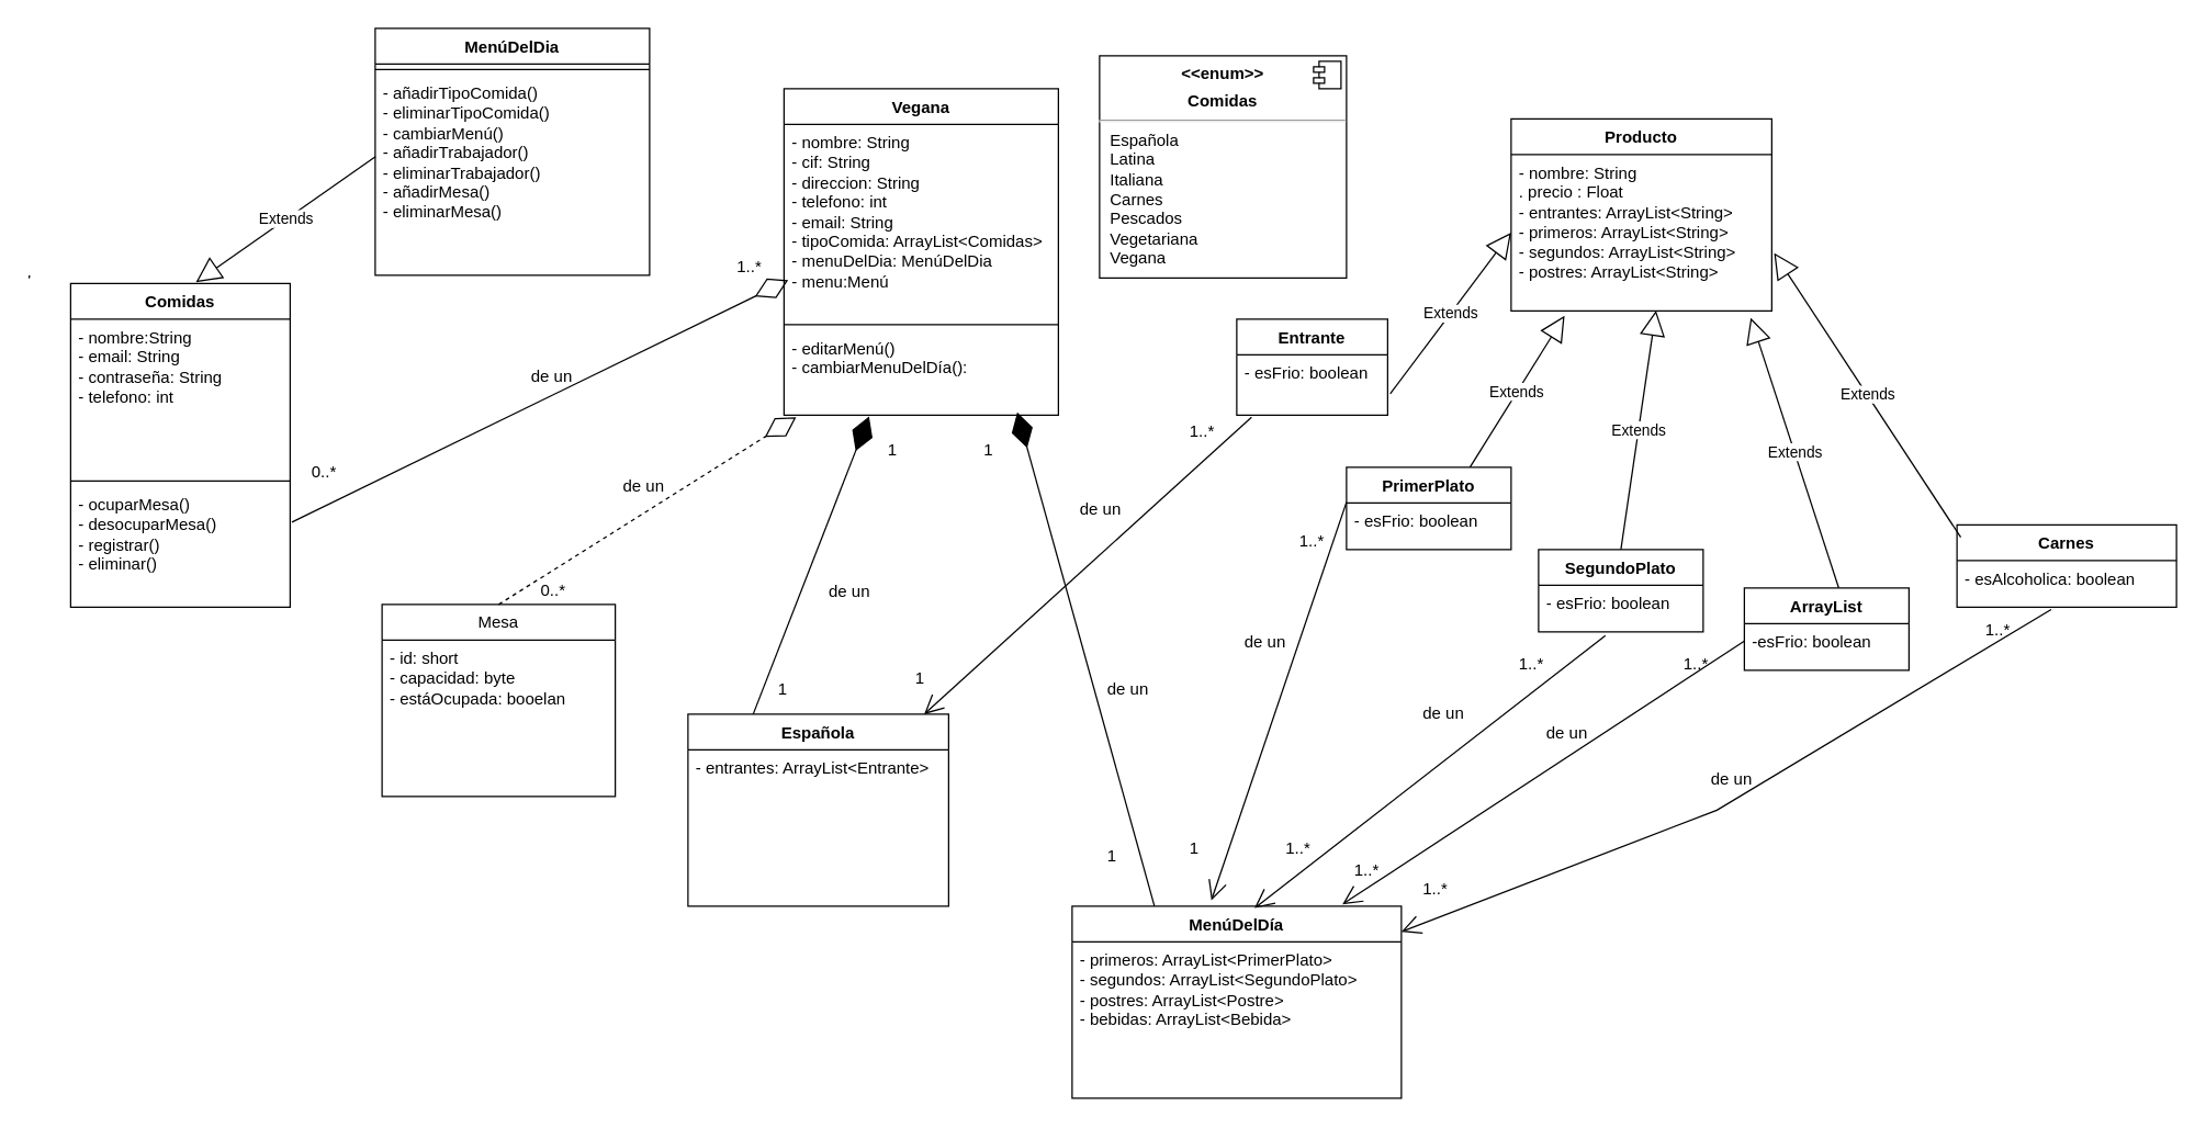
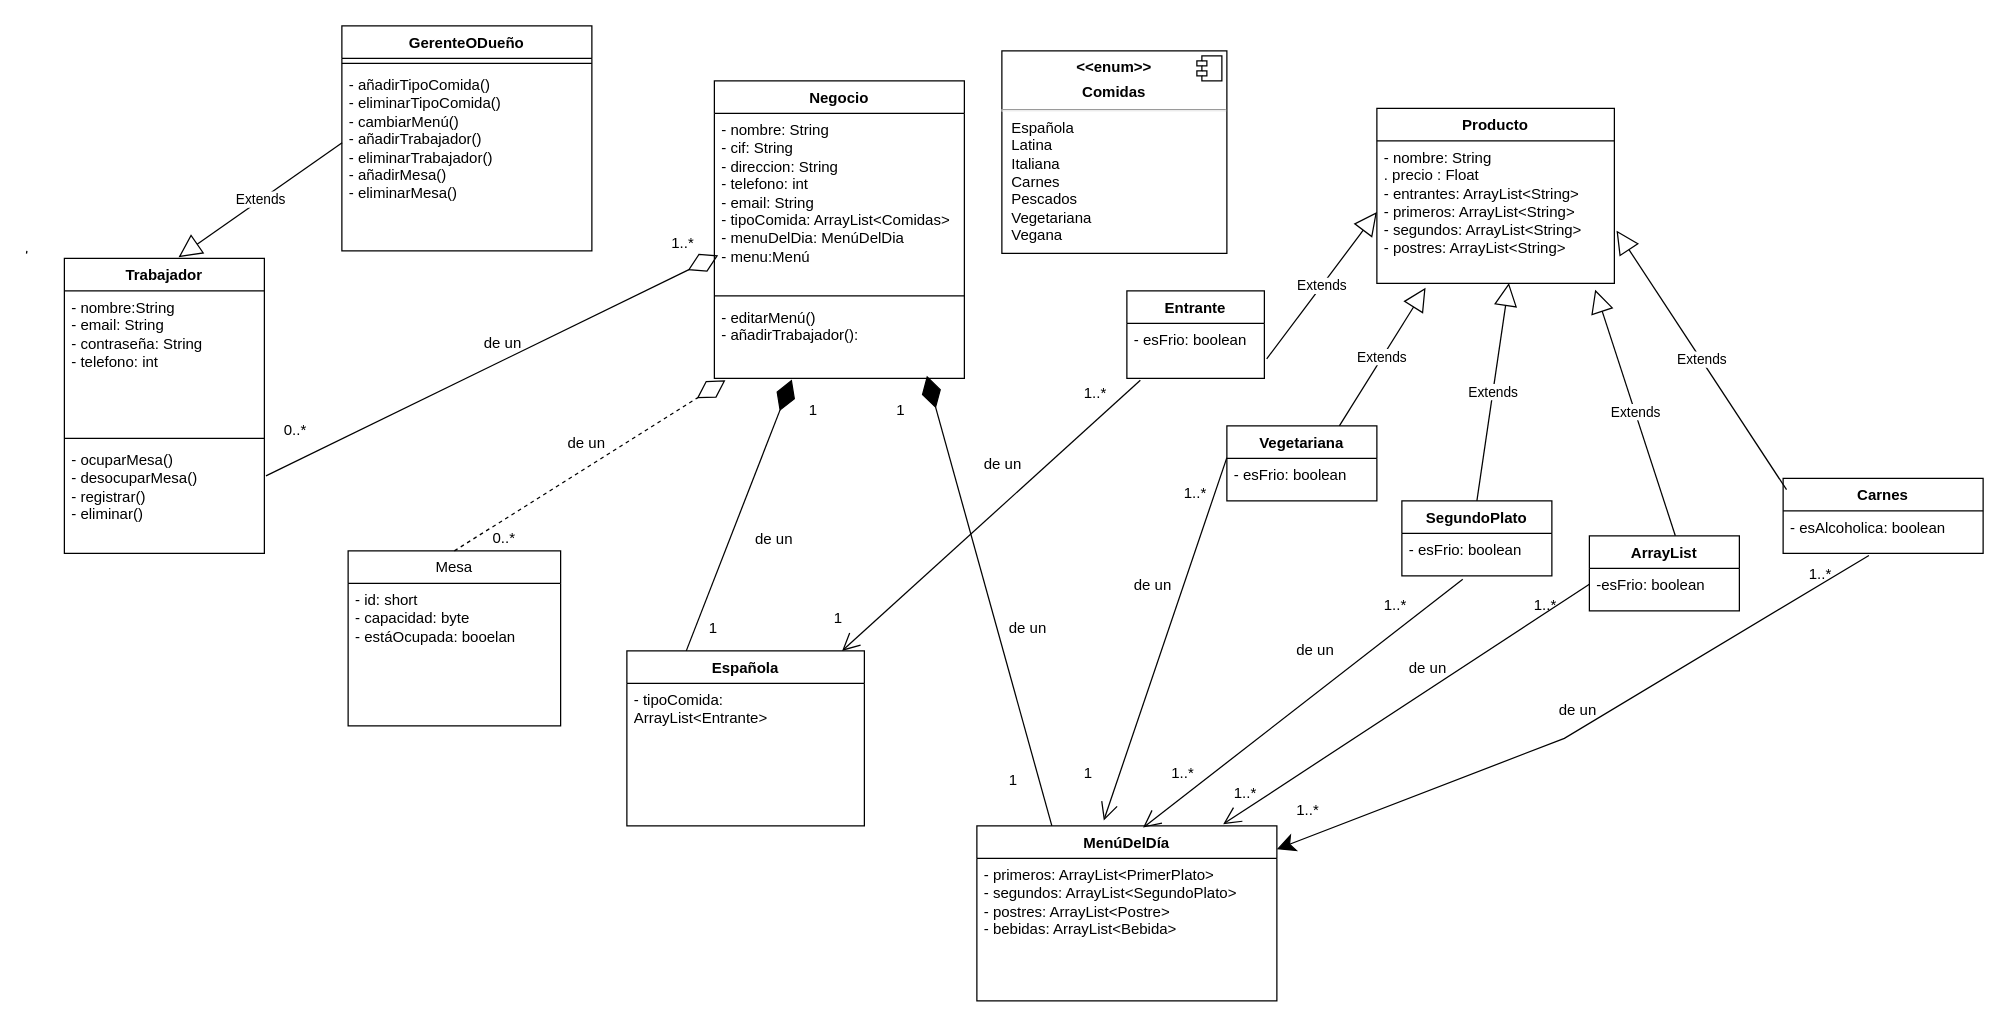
- <mxCell id="41" value="MenúDelDia" style="swimlane;fontStyle=1;align=center;verticalAlign=top;childLayout=stackLayout;horizontal=1;startSize=26;horizontalStack=0;resizeParent=1;resizeParentMax=0;resizeLast=0;collapsible=1;marginBottom=0;whiteSpace=wrap;html=1;" parent="1" vertex="1"><mxGeometry x="273" y="20" width="200" height="180" as="geometry" /></mxCell>
+ <mxCell id="41" value="GerenteODueño" style="swimlane;fontStyle=1;align=center;verticalAlign=top;childLayout=stackLayout;horizontal=1;startSize=26;horizontalStack=0;resizeParent=1;resizeParentMax=0;resizeLast=0;collapsible=1;marginBottom=0;whiteSpace=wrap;html=1;" parent="1" vertex="1"><mxGeometry x="273" y="20" width="200" height="180" as="geometry" /></mxCell>
- <mxCell id="63" value="Vegana" style="swimlane;fontStyle=1;align=center;verticalAlign=top;childLayout=stackLayout;horizontal=1;startSize=26;horizontalStack=0;resizeParent=1;resizeParentMax=0;resizeLast=0;collapsible=1;marginBottom=0;whiteSpace=wrap;html=1;" parent="1" vertex="1"><mxGeometry x="571" y="64" width="200" height="238" as="geometry" /></mxCell>
+ <mxCell id="63" value="Negocio" style="swimlane;fontStyle=1;align=center;verticalAlign=top;childLayout=stackLayout;horizontal=1;startSize=26;horizontalStack=0;resizeParent=1;resizeParentMax=0;resizeLast=0;collapsible=1;marginBottom=0;whiteSpace=wrap;html=1;" parent="1" vertex="1"><mxGeometry x="571" y="64" width="200" height="238" as="geometry" /></mxCell>
- <mxCell id="2" value="Comidas" style="swimlane;fontStyle=1;align=center;verticalAlign=top;childLayout=stackLayout;horizontal=1;startSize=26;horizontalStack=0;resizeParent=1;resizeParentMax=0;resizeLast=0;collapsible=1;marginBottom=0;whiteSpace=wrap;html=1;" parent="1" vertex="1"><mxGeometry x="51" y="206" width="160" height="236" as="geometry" /></mxCell>
+ <mxCell id="2" value="Trabajador" style="swimlane;fontStyle=1;align=center;verticalAlign=top;childLayout=stackLayout;horizontal=1;startSize=26;horizontalStack=0;resizeParent=1;resizeParentMax=0;resizeLast=0;collapsible=1;marginBottom=0;whiteSpace=wrap;html=1;" parent="1" vertex="1"><mxGeometry x="51" y="206" width="160" height="236" as="geometry" /></mxCell>
- <mxCell id="66" value="- editarMenú()&lt;br&gt;- cambiarMenuDelDía():&amp;nbsp;" style="text;strokeColor=none;fillColor=none;align=left;verticalAlign=top;spacingLeft=4;spacingRight=4;overflow=hidden;rotatable=0;points=[[0,0.5],[1,0.5]];portConstraint=eastwest;whiteSpace=wrap;html=1;" parent="63" vertex="1"><mxGeometry y="176" width="200" height="62" as="geometry" /></mxCell>
+ <mxCell id="66" value="- editarMenú()&lt;br&gt;- añadirTrabajador():&amp;nbsp;" style="text;strokeColor=none;fillColor=none;align=left;verticalAlign=top;spacingLeft=4;spacingRight=4;overflow=hidden;rotatable=0;points=[[0,0.5],[1,0.5]];portConstraint=eastwest;whiteSpace=wrap;html=1;" parent="63" vertex="1"><mxGeometry y="176" width="200" height="62" as="geometry" /></mxCell>
- <mxCell id="77" value="PrimerPlato" style="swimlane;fontStyle=1;align=center;verticalAlign=top;childLayout=stackLayout;horizontal=1;startSize=26;horizontalStack=0;resizeParent=1;resizeParentMax=0;resizeLast=0;collapsible=1;marginBottom=0;whiteSpace=wrap;html=1;" parent="1" vertex="1"><mxGeometry x="981" y="340" width="120" height="60" as="geometry" /></mxCell>
+ <mxCell id="77" value="Vegetariana" style="swimlane;fontStyle=1;align=center;verticalAlign=top;childLayout=stackLayout;horizontal=1;startSize=26;horizontalStack=0;resizeParent=1;resizeParentMax=0;resizeLast=0;collapsible=1;marginBottom=0;whiteSpace=wrap;html=1;" parent="1" vertex="1"><mxGeometry x="981" y="340" width="120" height="60" as="geometry" /></mxCell>
- <mxCell id="22" value="- entrantes: ArrayList&amp;lt;Entrante&amp;gt;" style="text;strokeColor=none;fillColor=none;align=left;verticalAlign=top;spacingLeft=4;spacingRight=4;overflow=hidden;rotatable=0;points=[[0,0.5],[1,0.5]];portConstraint=eastwest;whiteSpace=wrap;html=1;" parent="21" vertex="1"><mxGeometry y="26" width="190" height="114" as="geometry" /></mxCell>
+ <mxCell id="22" value="- tipoComida: ArrayList&amp;lt;Entrante&amp;gt;" style="text;strokeColor=none;fillColor=none;align=left;verticalAlign=top;spacingLeft=4;spacingRight=4;overflow=hidden;rotatable=0;points=[[0,0.5],[1,0.5]];portConstraint=eastwest;whiteSpace=wrap;html=1;" parent="21" vertex="1"><mxGeometry y="26" width="190" height="114" as="geometry" /></mxCell>
- <mxCell id="59" value="" style="endArrow=open;endFill=1;endSize=12;html=1;rounded=0;exitX=0.429;exitY=1.048;exitDx=0;exitDy=0;entryX=1;entryY=0.133;entryDx=0;entryDy=0;exitPerimeter=0;entryPerimeter=0;" parent="1" source="34" target="18" edge="1"><mxGeometry width="160" relative="1" as="geometry"><mxPoint x="1894" y="687" as="sourcePoint" /><mxPoint x="1421" y="954" as="targetPoint" /><Array as="points"><mxPoint x="1251" y="590" /></Array></mxGeometry></mxCell>
+ <mxCell id="59" value="" style="endArrow=classic;endFill=1;endSize=12;html=1;rounded=0;exitX=0.429;exitY=1.048;exitDx=0;exitDy=0;entryX=1;entryY=0.133;entryDx=0;entryDy=0;exitPerimeter=0;entryPerimeter=0;" parent="1" source="34" target="18" edge="1"><mxGeometry width="160" relative="1" as="geometry"><mxPoint x="1894" y="687" as="sourcePoint" /><mxPoint x="1421" y="954" as="targetPoint" /><Array as="points"><mxPoint x="1251" y="590" /></Array></mxGeometry></mxCell>
